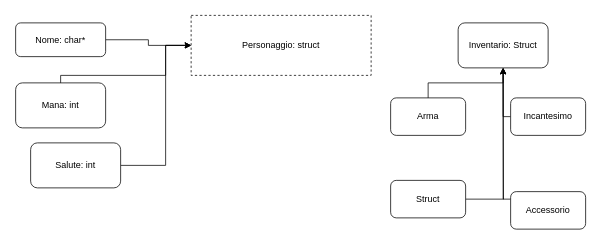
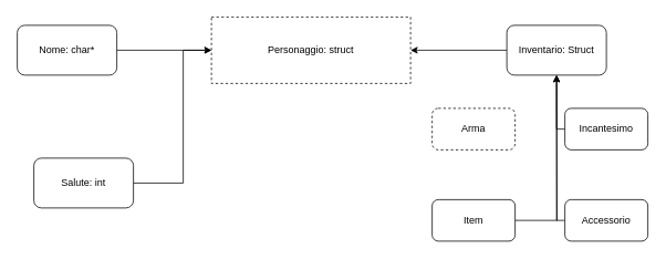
- <mxCell id="4" value="Nome: char*" style="rounded=1;whiteSpace=wrap;html=1;" vertex="1" parent="1"><mxGeometry x="20" y="30" width="120" height="45" as="geometry" /></mxCell>
+ <mxCell id="4" value="Nome: char*" style="rounded=1;whiteSpace=wrap;html=1;" vertex="1" parent="1"><mxGeometry x="20" y="30" width="120" height="60" as="geometry" /></mxCell>
+ <mxCell id="9" style="edgeStyle=orthogonalEdgeStyle;rounded=0;orthogonalLoop=1;jettySize=auto;html=1;entryX=1;entryY=0.5;entryDx=0;entryDy=0;" edge="1" parent="1" source="10" target="2"><mxGeometry relative="1" as="geometry" /></mxCell>
- <mxCell id="7" style="edgeStyle=orthogonalEdgeStyle;rounded=0;orthogonalLoop=1;jettySize=auto;html=1;entryX=0;entryY=0.5;entryDx=0;entryDy=0;" edge="1" parent="1" source="8" target="2"><mxGeometry relative="1" as="geometry"><mxPoint x="240" y="80" as="targetPoint" /><Array as="points"><mxPoint x="80" y="100" /><mxPoint x="220" y="100" /><mxPoint x="220" y="60" /></Array></mxGeometry></mxCell>
- <mxCell id="11" style="edgeStyle=orthogonalEdgeStyle;rounded=0;orthogonalLoop=1;jettySize=auto;html=1;entryX=0.5;entryY=1;entryDx=0;entryDy=0;" edge="1" parent="1" source="12" target="10"><mxGeometry relative="1" as="geometry" /></mxCell>
- <mxCell id="8" value="Mana: int" style="rounded=1;whiteSpace=wrap;html=1;" vertex="1" parent="1"><mxGeometry x="20" y="110" width="120" height="60" as="geometry" /></mxCell>
- <mxCell id="12" value="Arma" style="rounded=1;whiteSpace=wrap;html=1;" vertex="1" parent="1"><mxGeometry x="520" y="130" width="100" height="50" as="geometry" /></mxCell>
+ <mxCell id="12" value="Arma" style="rounded=1;whiteSpace=wrap;html=1;dashed=1;" vertex="1" parent="1"><mxGeometry x="520" y="130" width="100" height="50" as="geometry" /></mxCell>
- <mxCell id="18" value="Struct" style="rounded=1;whiteSpace=wrap;html=1;" vertex="1" parent="1"><mxGeometry x="520" y="240" width="100" height="50" as="geometry" /></mxCell>
+ <mxCell id="18" value="Item" style="rounded=1;whiteSpace=wrap;html=1;" vertex="1" parent="1"><mxGeometry x="520" y="240" width="100" height="50" as="geometry" /></mxCell>
- <mxCell id="16" value="Accessorio" style="rounded=1;whiteSpace=wrap;html=1;" vertex="1" parent="1"><mxGeometry x="680" y="255" width="100" height="50" as="geometry" /></mxCell>
+ <mxCell id="16" value="Accessorio" style="rounded=1;whiteSpace=wrap;html=1;" vertex="1" parent="1"><mxGeometry x="680" y="240" width="100" height="50" as="geometry" /></mxCell>
